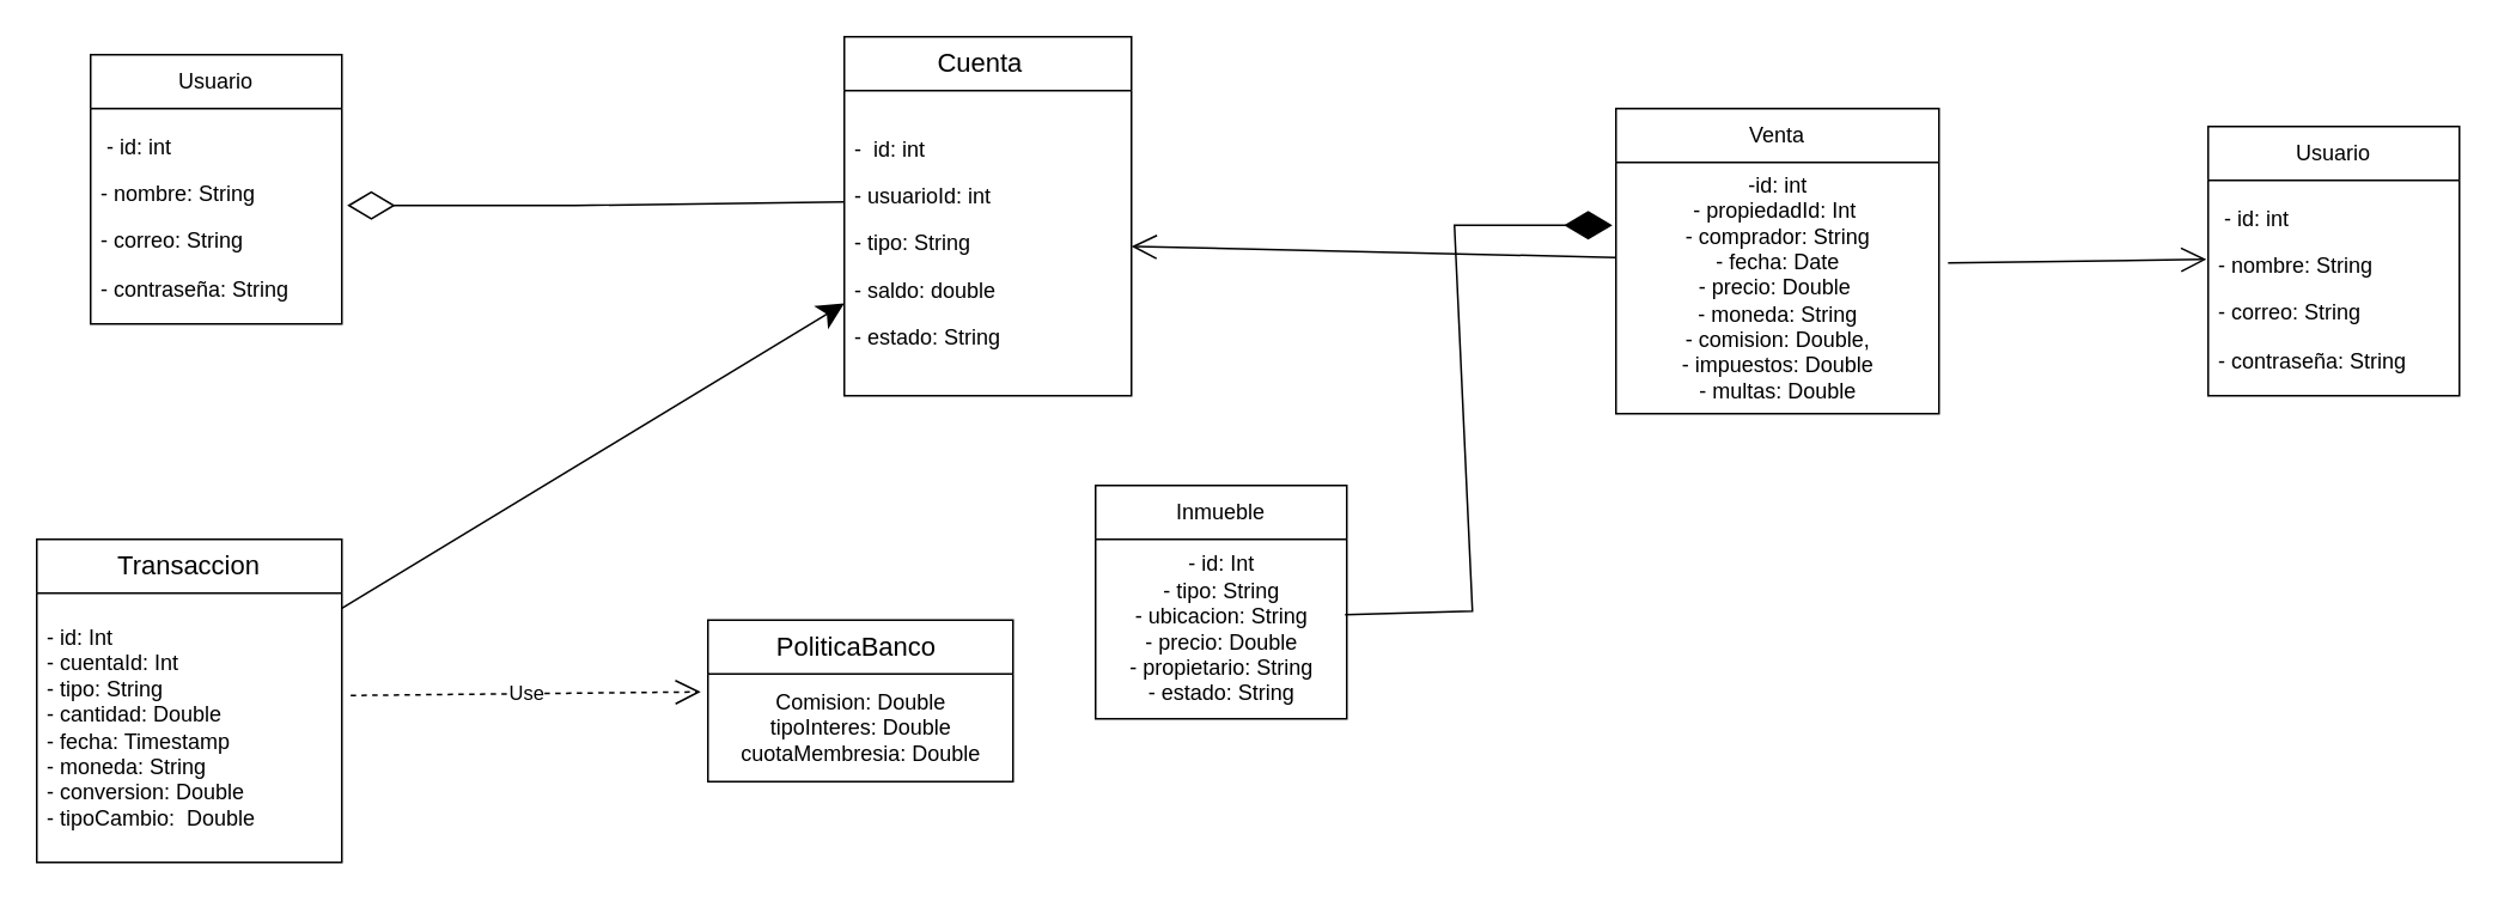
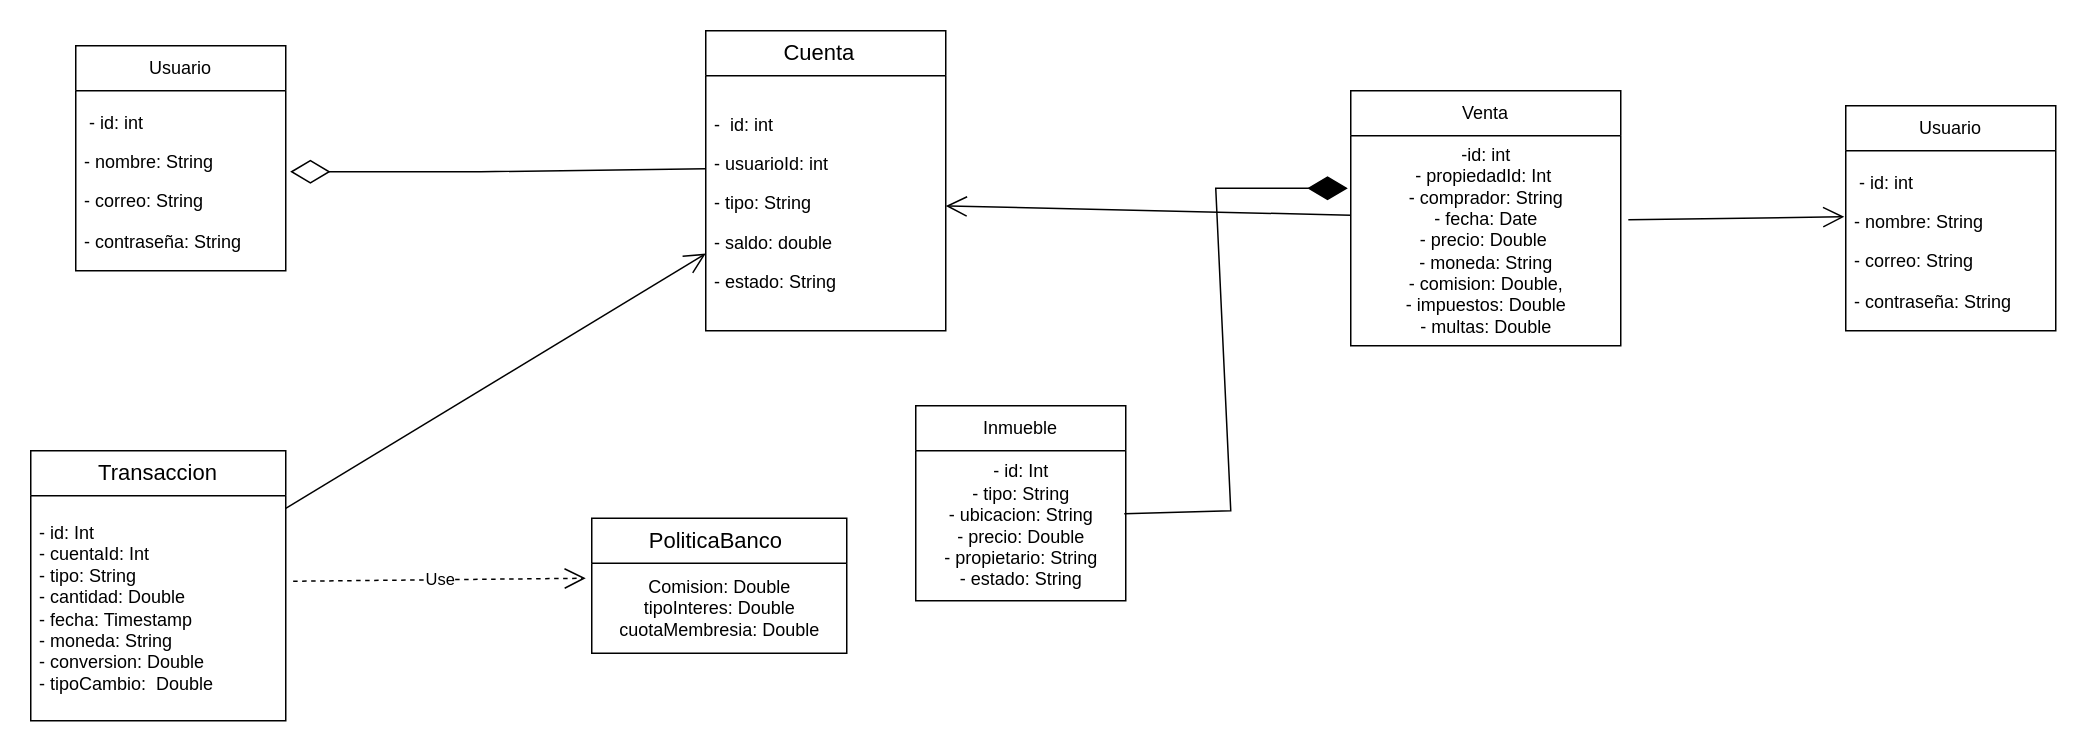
- <mxCell id="21" value="" style="endArrow=classic;endFill=1;endSize=12;html=1;rounded=0;" edge="1" parent="1" source="6" target="4"><mxGeometry width="160" relative="1" as="geometry"><mxPoint x="280" y="170" as="sourcePoint" /><mxPoint x="440" y="170" as="targetPoint" /></mxGeometry></mxCell>
+ <mxCell id="21" value="" style="endArrow=open;endFill=1;endSize=12;html=1;rounded=0;" edge="1" parent="1" source="6" target="4"><mxGeometry width="160" relative="1" as="geometry"><mxPoint x="280" y="170" as="sourcePoint" /><mxPoint x="440" y="170" as="targetPoint" /></mxGeometry></mxCell>
